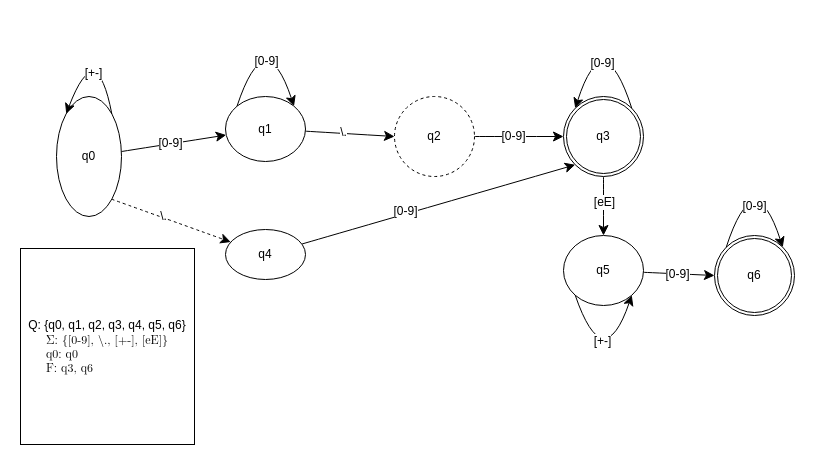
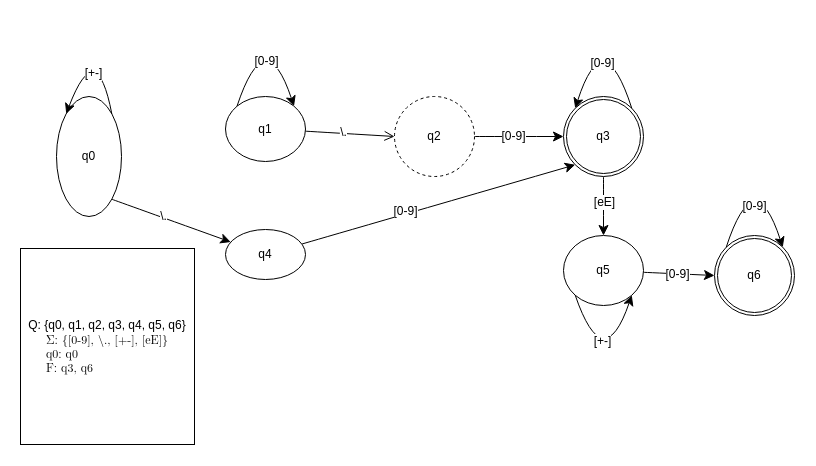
- <mxCell id="7" style="edgeStyle=none;curved=1;rounded=0;orthogonalLoop=1;jettySize=auto;html=1;entryX=0;entryY=0.5;entryDx=0;entryDy=0;fontSize=12;startSize=8;endSize=8;" edge="1" parent="1" source="9" target="16"><mxGeometry relative="1" as="geometry" /></mxCell>
+ <mxCell id="7" style="edgeStyle=none;curved=1;rounded=0;orthogonalLoop=1;jettySize=auto;html=1;entryX=0;entryY=0.5;entryDx=0;entryDy=0;fontSize=12;startSize=8;endSize=8;endArrow=open;" edge="1" parent="1" source="9" target="16"><mxGeometry relative="1" as="geometry" /></mxCell>
- <mxCell id="2" style="edgeStyle=none;curved=1;rounded=0;orthogonalLoop=1;jettySize=auto;html=1;fontSize=12;startSize=8;endSize=8;" edge="1" parent="1" source="6" target="9"><mxGeometry relative="1" as="geometry" /></mxCell>
- <mxCell id="3" value="[0-9]" style="edgeLabel;html=1;align=center;verticalAlign=middle;resizable=0;points=[];fontSize=12;" vertex="1" connectable="0" parent="2"><mxGeometry x="-0.067" y="1" relative="1" as="geometry"><mxPoint as="offset" /></mxGeometry></mxCell>
- <mxCell id="4" style="edgeStyle=none;curved=1;rounded=0;orthogonalLoop=1;jettySize=auto;html=1;exitX=1;exitY=1;exitDx=0;exitDy=0;fontSize=12;startSize=8;endSize=8;dashed=1;" edge="1" parent="1" source="6" target="24"><mxGeometry relative="1" as="geometry" /></mxCell>
+ <mxCell id="4" style="edgeStyle=none;curved=1;rounded=0;orthogonalLoop=1;jettySize=auto;html=1;exitX=1;exitY=1;exitDx=0;exitDy=0;fontSize=12;startSize=8;endSize=8;" edge="1" parent="1" source="6" target="24"><mxGeometry relative="1" as="geometry" /></mxCell>
